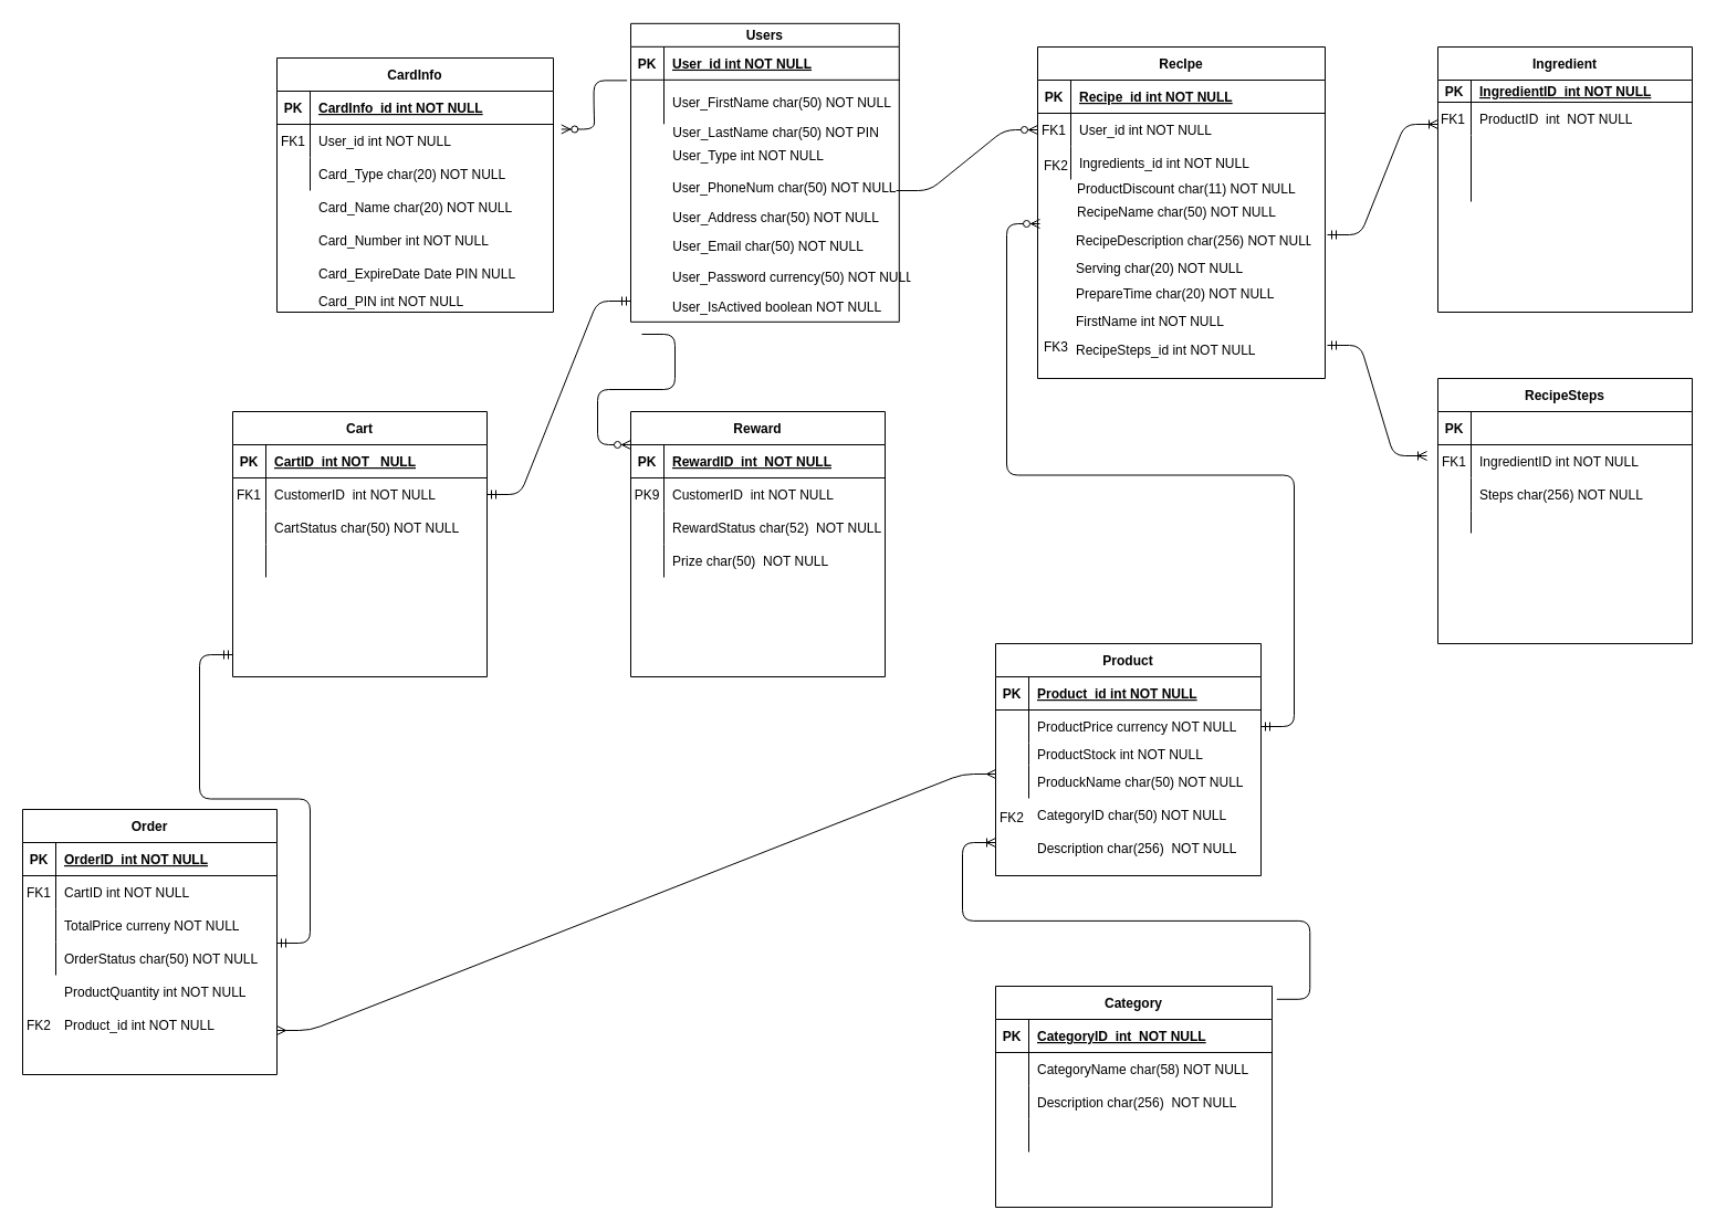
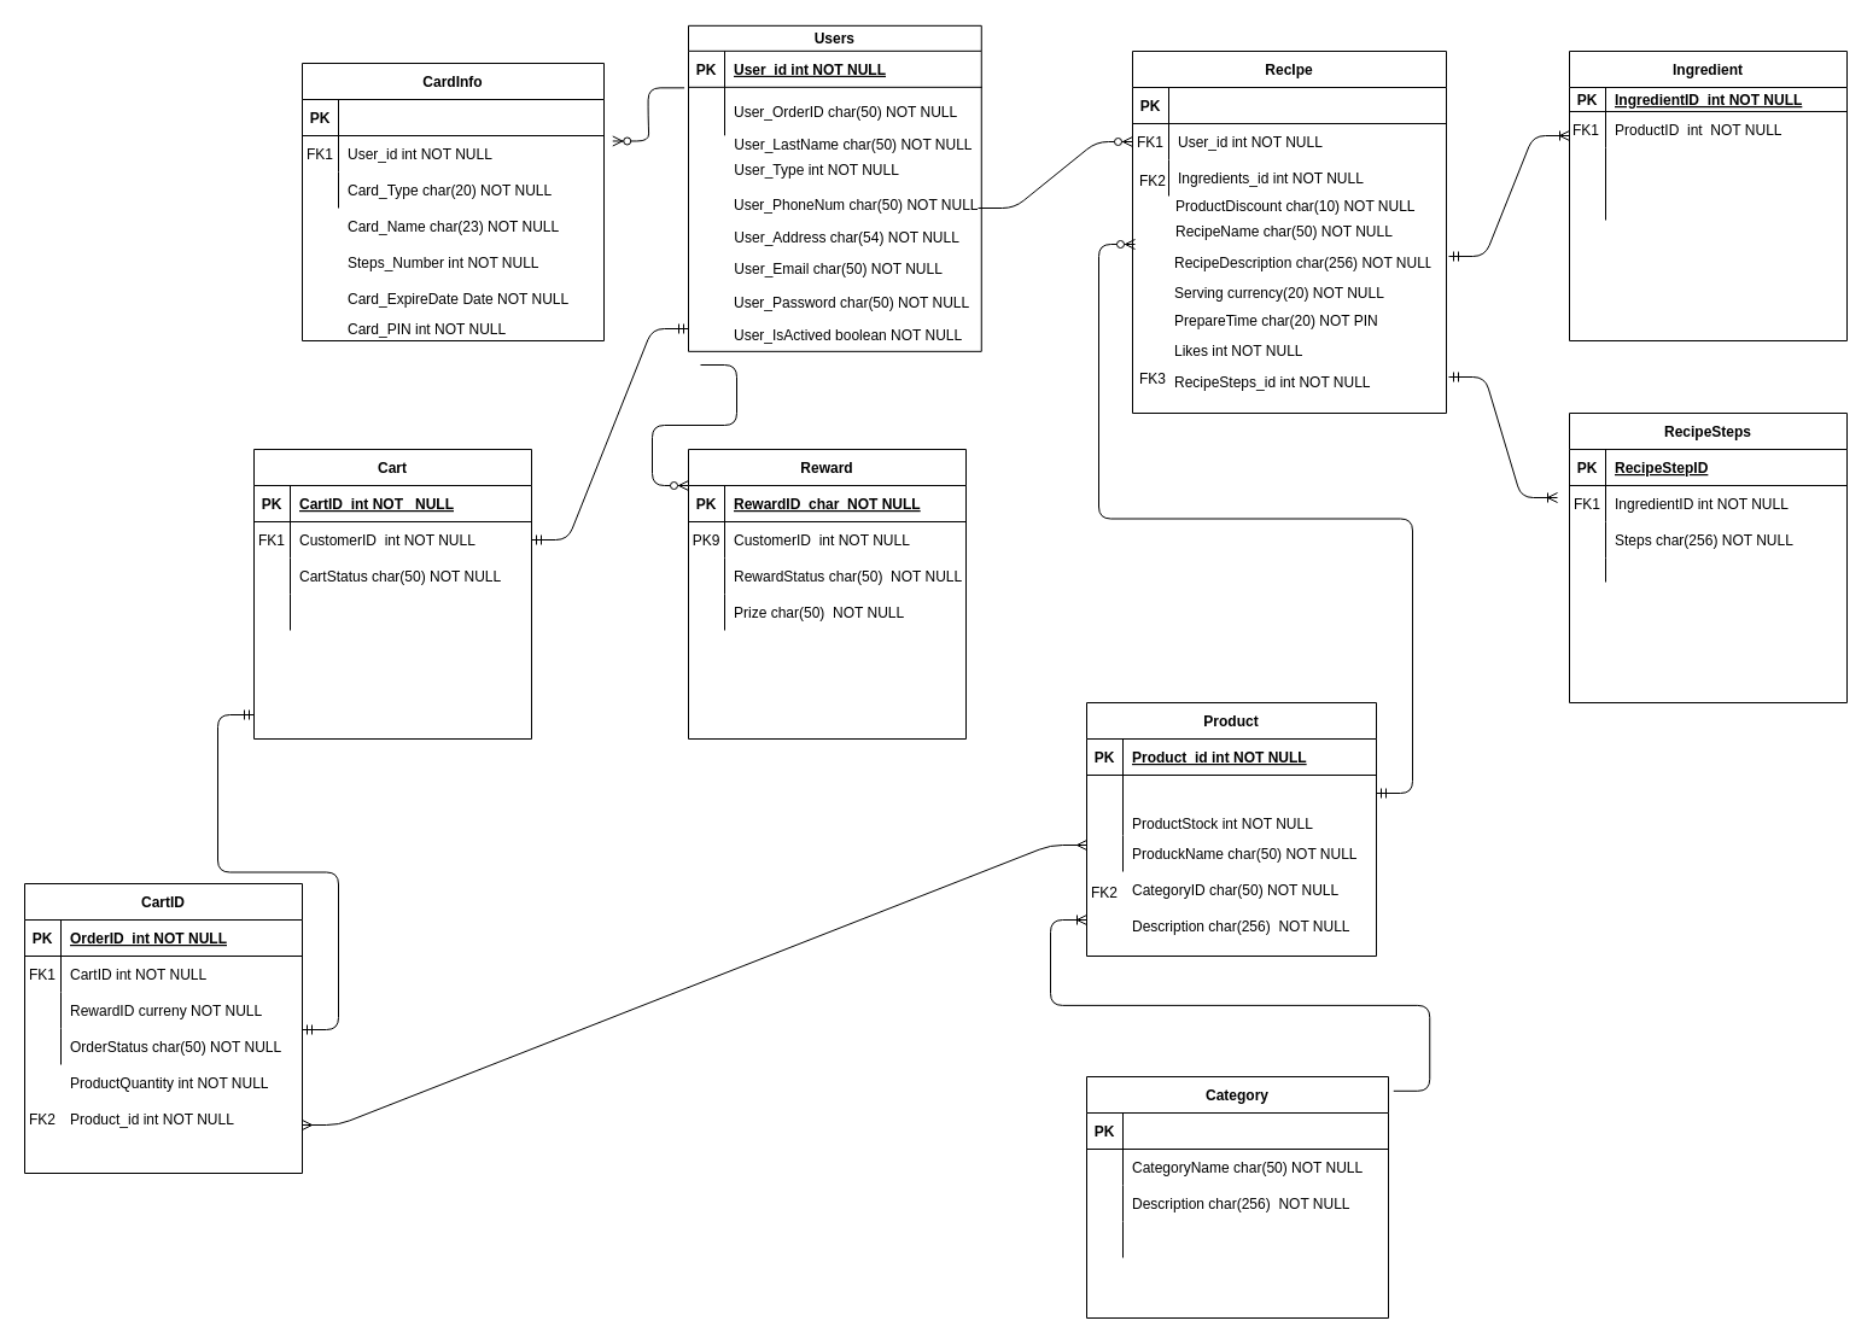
- <mxCell id="131" value="Recipe_id int NOT NULL " style="shape=partialRectangle;overflow=hidden;connectable=0;fillColor=none;top=0;left=0;bottom=0;right=0;align=left;spacingLeft=6;fontStyle=5;" parent="129" vertex="1"><mxGeometry x="30" width="230" height="30" as="geometry" /></mxCell>
- <mxCell id="121" value="User_FirstName char(50) NOT NULL" style="shape=partialRectangle;overflow=hidden;connectable=0;fillColor=none;top=0;left=0;bottom=0;right=0;align=left;spacingLeft=6;" parent="119" vertex="1"><mxGeometry x="30" width="212.769" height="40" as="geometry" /></mxCell>
+ <mxCell id="121" value="User_OrderID char(50) NOT NULL" style="shape=partialRectangle;overflow=hidden;connectable=0;fillColor=none;top=0;left=0;bottom=0;right=0;align=left;spacingLeft=6;" parent="119" vertex="1"><mxGeometry x="30" width="212.769" height="40" as="geometry" /></mxCell>
- <mxCell id="6" value="CardInfo_id int NOT NULL " style="shape=partialRectangle;overflow=hidden;connectable=0;fillColor=none;top=0;left=0;bottom=0;right=0;align=left;spacingLeft=6;fontStyle=5;" parent="4" vertex="1"><mxGeometry x="30" width="220" height="30" as="geometry" /></mxCell>
- <mxCell id="122" value="User_LastName char(50) NOT PIN" style="shape=partialRectangle;overflow=hidden;connectable=0;fillColor=none;top=0;left=0;bottom=0;right=0;align=left;spacingLeft=6;" parent="113" vertex="1"><mxGeometry x="30.346" y="80.177" width="222.538" height="35.217" as="geometry" /></mxCell>
+ <mxCell id="122" value="User_LastName char(50) NOT NULL" style="shape=partialRectangle;overflow=hidden;connectable=0;fillColor=none;top=0;left=0;bottom=0;right=0;align=left;spacingLeft=6;" parent="113" vertex="1"><mxGeometry x="30.346" y="80.177" width="222.538" height="35.217" as="geometry" /></mxCell>
- <mxCell id="146" value="ProductDiscount char(11) NOT NULL" style="shape=partialRectangle;overflow=hidden;connectable=0;fillColor=none;top=0;left=0;bottom=0;right=0;align=left;spacingLeft=6;" parent="1" vertex="1"><mxGeometry x="966" y="153.005" width="240" height="34.615" as="geometry" /></mxCell>
+ <mxCell id="146" value="ProductDiscount char(10) NOT NULL" style="shape=partialRectangle;overflow=hidden;connectable=0;fillColor=none;top=0;left=0;bottom=0;right=0;align=left;spacingLeft=6;" parent="1" vertex="1"><mxGeometry x="966" y="153.005" width="240" height="34.615" as="geometry" /></mxCell>
- <mxCell id="13" value="Card_Name char(20) NOT NULL" style="shape=partialRectangle;overflow=hidden;connectable=0;fillColor=none;top=0;left=0;bottom=0;right=0;align=left;spacingLeft=6;" parent="2" vertex="1"><mxGeometry x="30" y="120" width="220" height="30" as="geometry" /></mxCell>
+ <mxCell id="13" value="Card_Name char(23) NOT NULL" style="shape=partialRectangle;overflow=hidden;connectable=0;fillColor=none;top=0;left=0;bottom=0;right=0;align=left;spacingLeft=6;" parent="2" vertex="1"><mxGeometry x="30" y="120" width="220" height="30" as="geometry" /></mxCell>
- <mxCell id="124" value="User_Address char(50) NOT NULL" style="shape=partialRectangle;overflow=hidden;connectable=0;fillColor=none;top=0;left=0;bottom=0;right=0;align=left;spacingLeft=6;" parent="113" vertex="1"><mxGeometry x="30.346" y="157.174" width="222.538" height="35.217" as="geometry" /></mxCell>
+ <mxCell id="124" value="User_Address char(54) NOT NULL" style="shape=partialRectangle;overflow=hidden;connectable=0;fillColor=none;top=0;left=0;bottom=0;right=0;align=left;spacingLeft=6;" parent="113" vertex="1"><mxGeometry x="30.346" y="157.174" width="222.538" height="35.217" as="geometry" /></mxCell>
- <mxCell id="14" value="Card_Number int NOT NULL" style="shape=partialRectangle;overflow=hidden;connectable=0;fillColor=none;top=0;left=0;bottom=0;right=0;align=left;spacingLeft=6;" parent="2" vertex="1"><mxGeometry x="30" y="150" width="220" height="30" as="geometry" /></mxCell>
+ <mxCell id="14" value="Steps_Number int NOT NULL" style="shape=partialRectangle;overflow=hidden;connectable=0;fillColor=none;top=0;left=0;bottom=0;right=0;align=left;spacingLeft=6;" parent="2" vertex="1"><mxGeometry x="30" y="150" width="220" height="30" as="geometry" /></mxCell>
- <mxCell id="139" value="Serving char(20) NOT NULL" style="shape=partialRectangle;overflow=hidden;connectable=0;fillColor=none;top=0;left=0;bottom=0;right=0;align=left;spacingLeft=6;" parent="1" vertex="1"><mxGeometry x="965" y="224.692" width="220" height="34.615" as="geometry" /></mxCell>
+ <mxCell id="139" value="Serving currency(20) NOT NULL" style="shape=partialRectangle;overflow=hidden;connectable=0;fillColor=none;top=0;left=0;bottom=0;right=0;align=left;spacingLeft=6;" parent="1" vertex="1"><mxGeometry x="965" y="224.692" width="220" height="34.615" as="geometry" /></mxCell>
- <mxCell id="16" value="Card_ExpireDate Date PIN NULL" style="shape=partialRectangle;overflow=hidden;connectable=0;fillColor=none;top=0;left=0;bottom=0;right=0;align=left;spacingLeft=6;" parent="2" vertex="1"><mxGeometry x="30" y="180" width="220" height="30" as="geometry" /></mxCell>
+ <mxCell id="16" value="Card_ExpireDate Date NOT NULL" style="shape=partialRectangle;overflow=hidden;connectable=0;fillColor=none;top=0;left=0;bottom=0;right=0;align=left;spacingLeft=6;" parent="2" vertex="1"><mxGeometry x="30" y="180" width="220" height="30" as="geometry" /></mxCell>
- <mxCell id="126" value="User_Password currency(50) NOT NULL" style="shape=partialRectangle;overflow=hidden;connectable=0;fillColor=none;top=0;left=0;bottom=0;right=0;align=left;spacingLeft=6;" parent="113" vertex="1"><mxGeometry x="29.996" y="183.171" width="222.538" height="92.739" as="geometry" /></mxCell>
+ <mxCell id="126" value="User_Password char(50) NOT NULL" style="shape=partialRectangle;overflow=hidden;connectable=0;fillColor=none;top=0;left=0;bottom=0;right=0;align=left;spacingLeft=6;" parent="113" vertex="1"><mxGeometry x="29.996" y="183.171" width="222.538" height="92.739" as="geometry" /></mxCell>
- <mxCell id="140" value="PrepareTime char(20) NOT NULL" style="shape=partialRectangle;overflow=hidden;connectable=0;fillColor=none;top=0;left=0;bottom=0;right=0;align=left;spacingLeft=6;" parent="1" vertex="1"><mxGeometry x="965" y="247.995" width="220" height="34.615" as="geometry" /></mxCell>
+ <mxCell id="140" value="PrepareTime char(20) NOT PIN" style="shape=partialRectangle;overflow=hidden;connectable=0;fillColor=none;top=0;left=0;bottom=0;right=0;align=left;spacingLeft=6;" parent="1" vertex="1"><mxGeometry x="965" y="247.995" width="220" height="34.615" as="geometry" /></mxCell>
- <mxCell id="143" value="FirstName int NOT NULL" style="shape=partialRectangle;overflow=hidden;connectable=0;fillColor=none;top=0;left=0;bottom=0;right=0;align=left;spacingLeft=6;" parent="1" vertex="1"><mxGeometry x="965" y="272.999" width="220" height="34.615" as="geometry" /></mxCell>
+ <mxCell id="143" value="Likes int NOT NULL" style="shape=partialRectangle;overflow=hidden;connectable=0;fillColor=none;top=0;left=0;bottom=0;right=0;align=left;spacingLeft=6;" parent="1" vertex="1"><mxGeometry x="965" y="272.999" width="220" height="34.615" as="geometry" /></mxCell>
+ <mxCell id="67" value="RecipeStepID" style="shape=partialRectangle;connectable=0;fillColor=none;top=0;left=0;bottom=0;right=0;align=left;spacingLeft=6;fontStyle=5;overflow=hidden;" parent="65" vertex="1"><mxGeometry x="30" width="200" height="30" as="geometry" /></mxCell>
- <mxCell id="87" value="RewardID  int  NOT NULL" style="shape=partialRectangle;connectable=0;fillColor=none;top=0;left=0;bottom=0;right=0;align=left;spacingLeft=6;fontStyle=5;overflow=hidden;" parent="85" vertex="1"><mxGeometry x="30" width="200" height="30" as="geometry" /></mxCell>
+ <mxCell id="87" value="RewardID  char  NOT NULL" style="shape=partialRectangle;connectable=0;fillColor=none;top=0;left=0;bottom=0;right=0;align=left;spacingLeft=6;fontStyle=5;overflow=hidden;" parent="85" vertex="1"><mxGeometry x="30" width="200" height="30" as="geometry" /></mxCell>
- <mxCell id="93" value="RewardStatus char(52)  NOT NULL" style="shape=partialRectangle;connectable=0;fillColor=none;top=0;left=0;bottom=0;right=0;align=left;spacingLeft=6;overflow=hidden;" parent="91" vertex="1"><mxGeometry x="30" width="200" height="30" as="geometry" /></mxCell>
+ <mxCell id="93" value="RewardStatus char(50)  NOT NULL" style="shape=partialRectangle;connectable=0;fillColor=none;top=0;left=0;bottom=0;right=0;align=left;spacingLeft=6;overflow=hidden;" parent="91" vertex="1"><mxGeometry x="30" width="200" height="30" as="geometry" /></mxCell>
- <mxCell id="26" value="ProductPrice currency NOT NULL" style="shape=partialRectangle;connectable=0;fillColor=none;top=0;left=0;bottom=0;right=0;align=left;spacingLeft=6;overflow=hidden;" parent="24" vertex="1"><mxGeometry x="30" width="210" height="30" as="geometry" /></mxCell>
- <mxCell id="39" value="Order" style="shape=table;startSize=30;container=1;collapsible=1;childLayout=tableLayout;fixedRows=1;rowLines=0;fontStyle=1;align=center;resizeLast=1;" parent="1" vertex="1"><mxGeometry x="20" y="732" width="230" height="240" as="geometry" /></mxCell>
+ <mxCell id="39" value="CartID" style="shape=table;startSize=30;container=1;collapsible=1;childLayout=tableLayout;fixedRows=1;rowLines=0;fontStyle=1;align=center;resizeLast=1;" parent="1" vertex="1"><mxGeometry x="20" y="732" width="230" height="240" as="geometry" /></mxCell>
- <mxCell id="48" value="TotalPrice curreny NOT NULL" style="shape=partialRectangle;connectable=0;fillColor=none;top=0;left=0;bottom=0;right=0;align=left;spacingLeft=6;overflow=hidden;" parent="46" vertex="1"><mxGeometry x="30" width="200" height="30" as="geometry" /></mxCell>
+ <mxCell id="48" value="RewardID curreny NOT NULL" style="shape=partialRectangle;connectable=0;fillColor=none;top=0;left=0;bottom=0;right=0;align=left;spacingLeft=6;overflow=hidden;" parent="46" vertex="1"><mxGeometry x="30" width="200" height="30" as="geometry" /></mxCell>
- <mxCell id="150" value="CategoryID  int  NOT NULL" style="shape=partialRectangle;connectable=0;fillColor=none;top=0;left=0;bottom=0;right=0;align=left;spacingLeft=6;fontStyle=5;overflow=hidden;" parent="148" vertex="1"><mxGeometry x="30" width="220" height="30" as="geometry" /></mxCell>
- <mxCell id="153" value="CategoryName char(58) NOT NULL" style="shape=partialRectangle;connectable=0;fillColor=none;top=0;left=0;bottom=0;right=0;align=left;spacingLeft=6;overflow=hidden;" parent="151" vertex="1"><mxGeometry x="30" width="220" height="30" as="geometry" /></mxCell>
+ <mxCell id="153" value="CategoryName char(50) NOT NULL" style="shape=partialRectangle;connectable=0;fillColor=none;top=0;left=0;bottom=0;right=0;align=left;spacingLeft=6;overflow=hidden;" parent="151" vertex="1"><mxGeometry x="30" width="220" height="30" as="geometry" /></mxCell>
